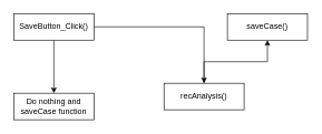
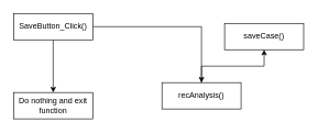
- <mxCell id="7" value="saveCase()" style="rounded=0;whiteSpace=wrap;html=1;" vertex="1" parent="1"><mxGeometry x="340" y="20" width="120" height="40" as="geometry" /></mxCell>
+ <mxCell id="7" value="saveCase()" style="rounded=0;whiteSpace=wrap;html=1;" vertex="1" parent="1"><mxGeometry x="340" y="35" width="120" height="40" as="geometry" /></mxCell>
- <mxCell id="8" value="Do nothing and saveCase function" style="rounded=0;whiteSpace=wrap;html=1;" vertex="1" parent="1"><mxGeometry x="20" y="140" width="120" height="40" as="geometry" /></mxCell>
+ <mxCell id="8" value="Do nothing and exit function" style="rounded=0;whiteSpace=wrap;html=1;" vertex="1" parent="1"><mxGeometry x="20" y="140" width="120" height="40" as="geometry" /></mxCell>
